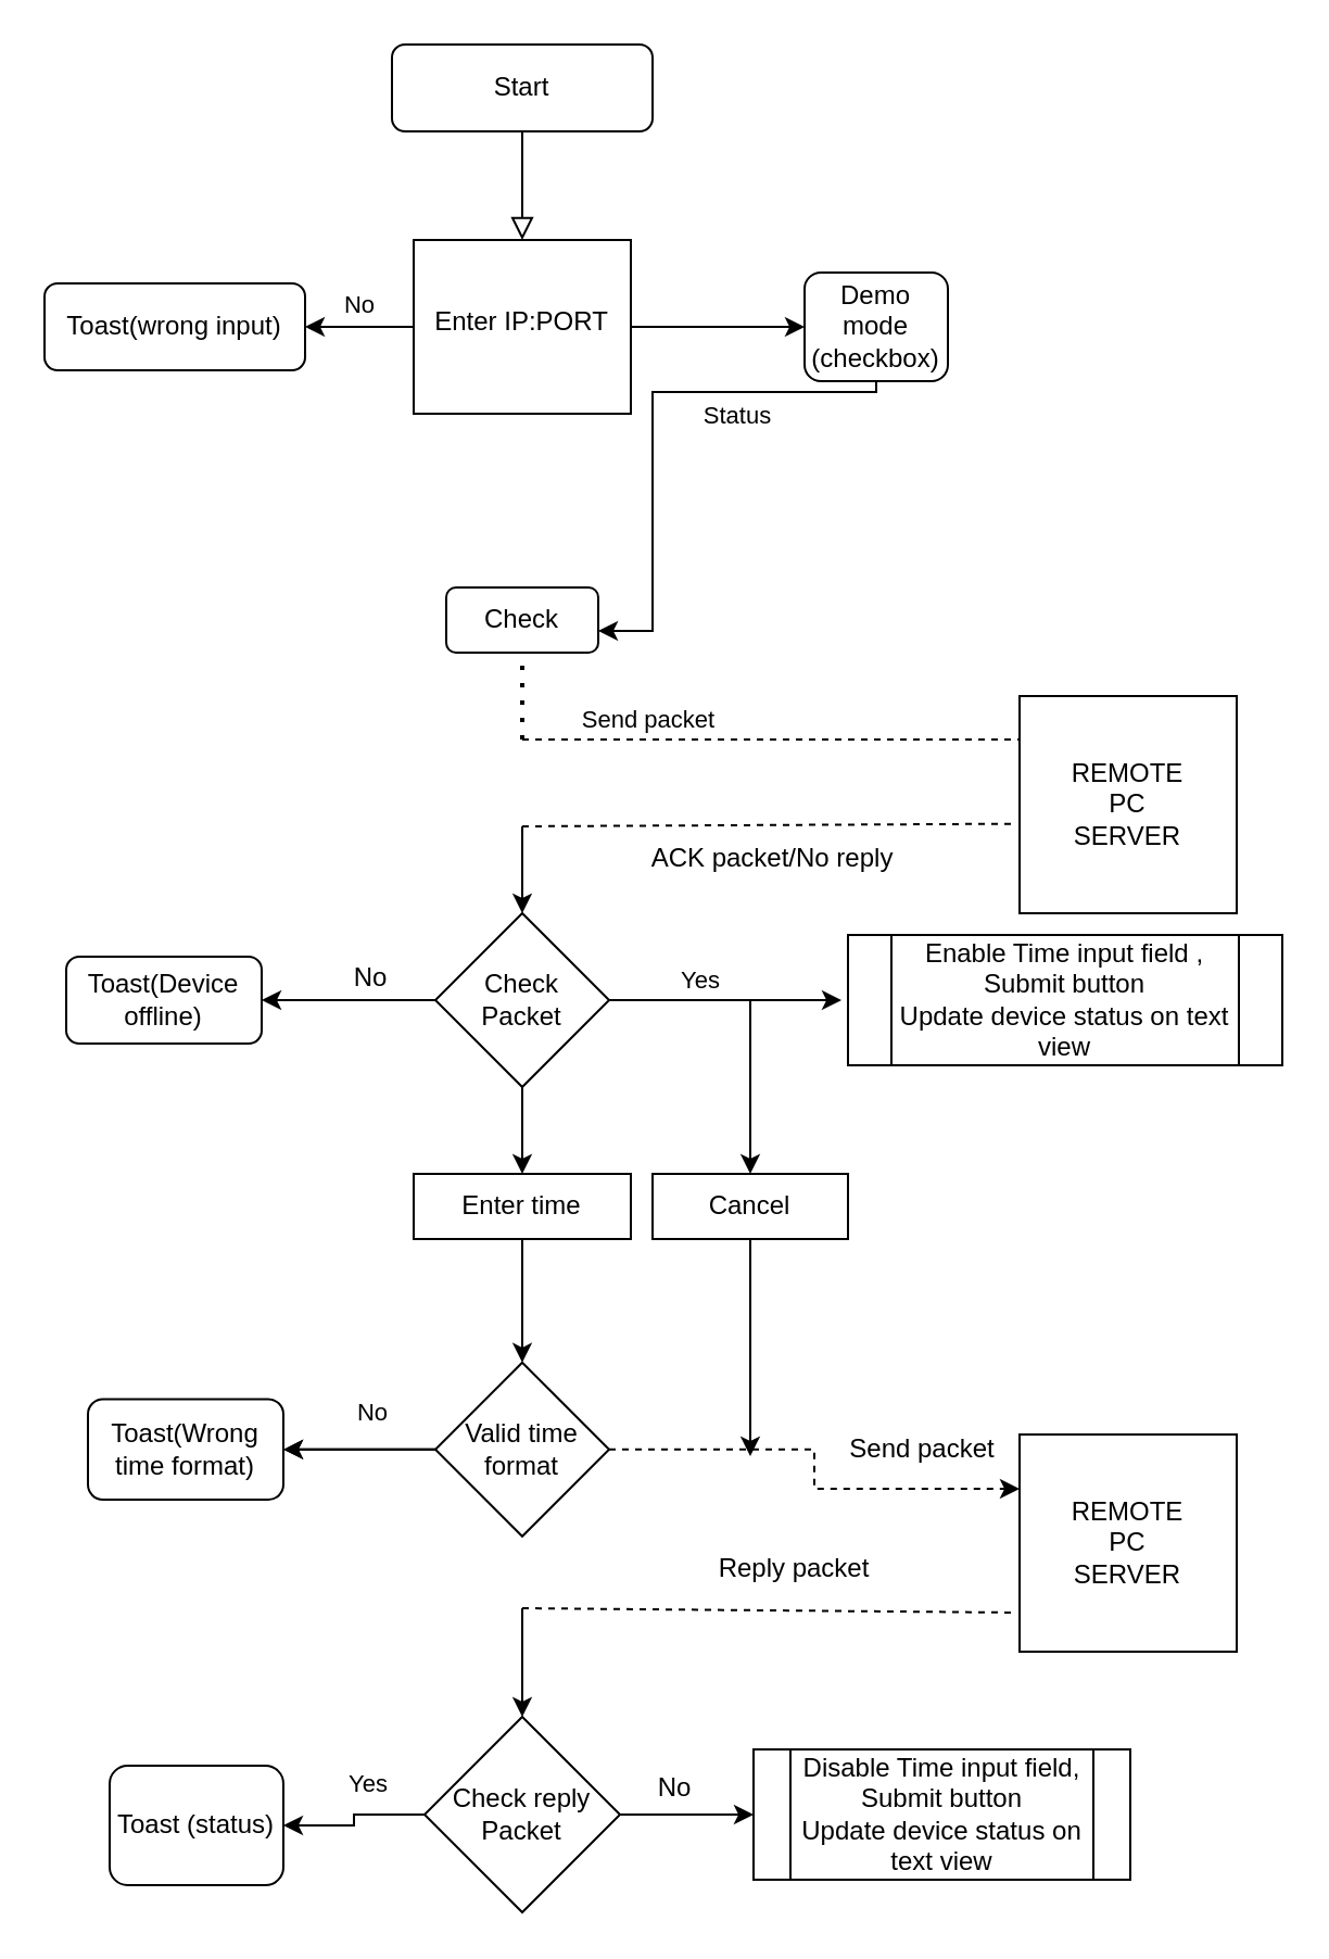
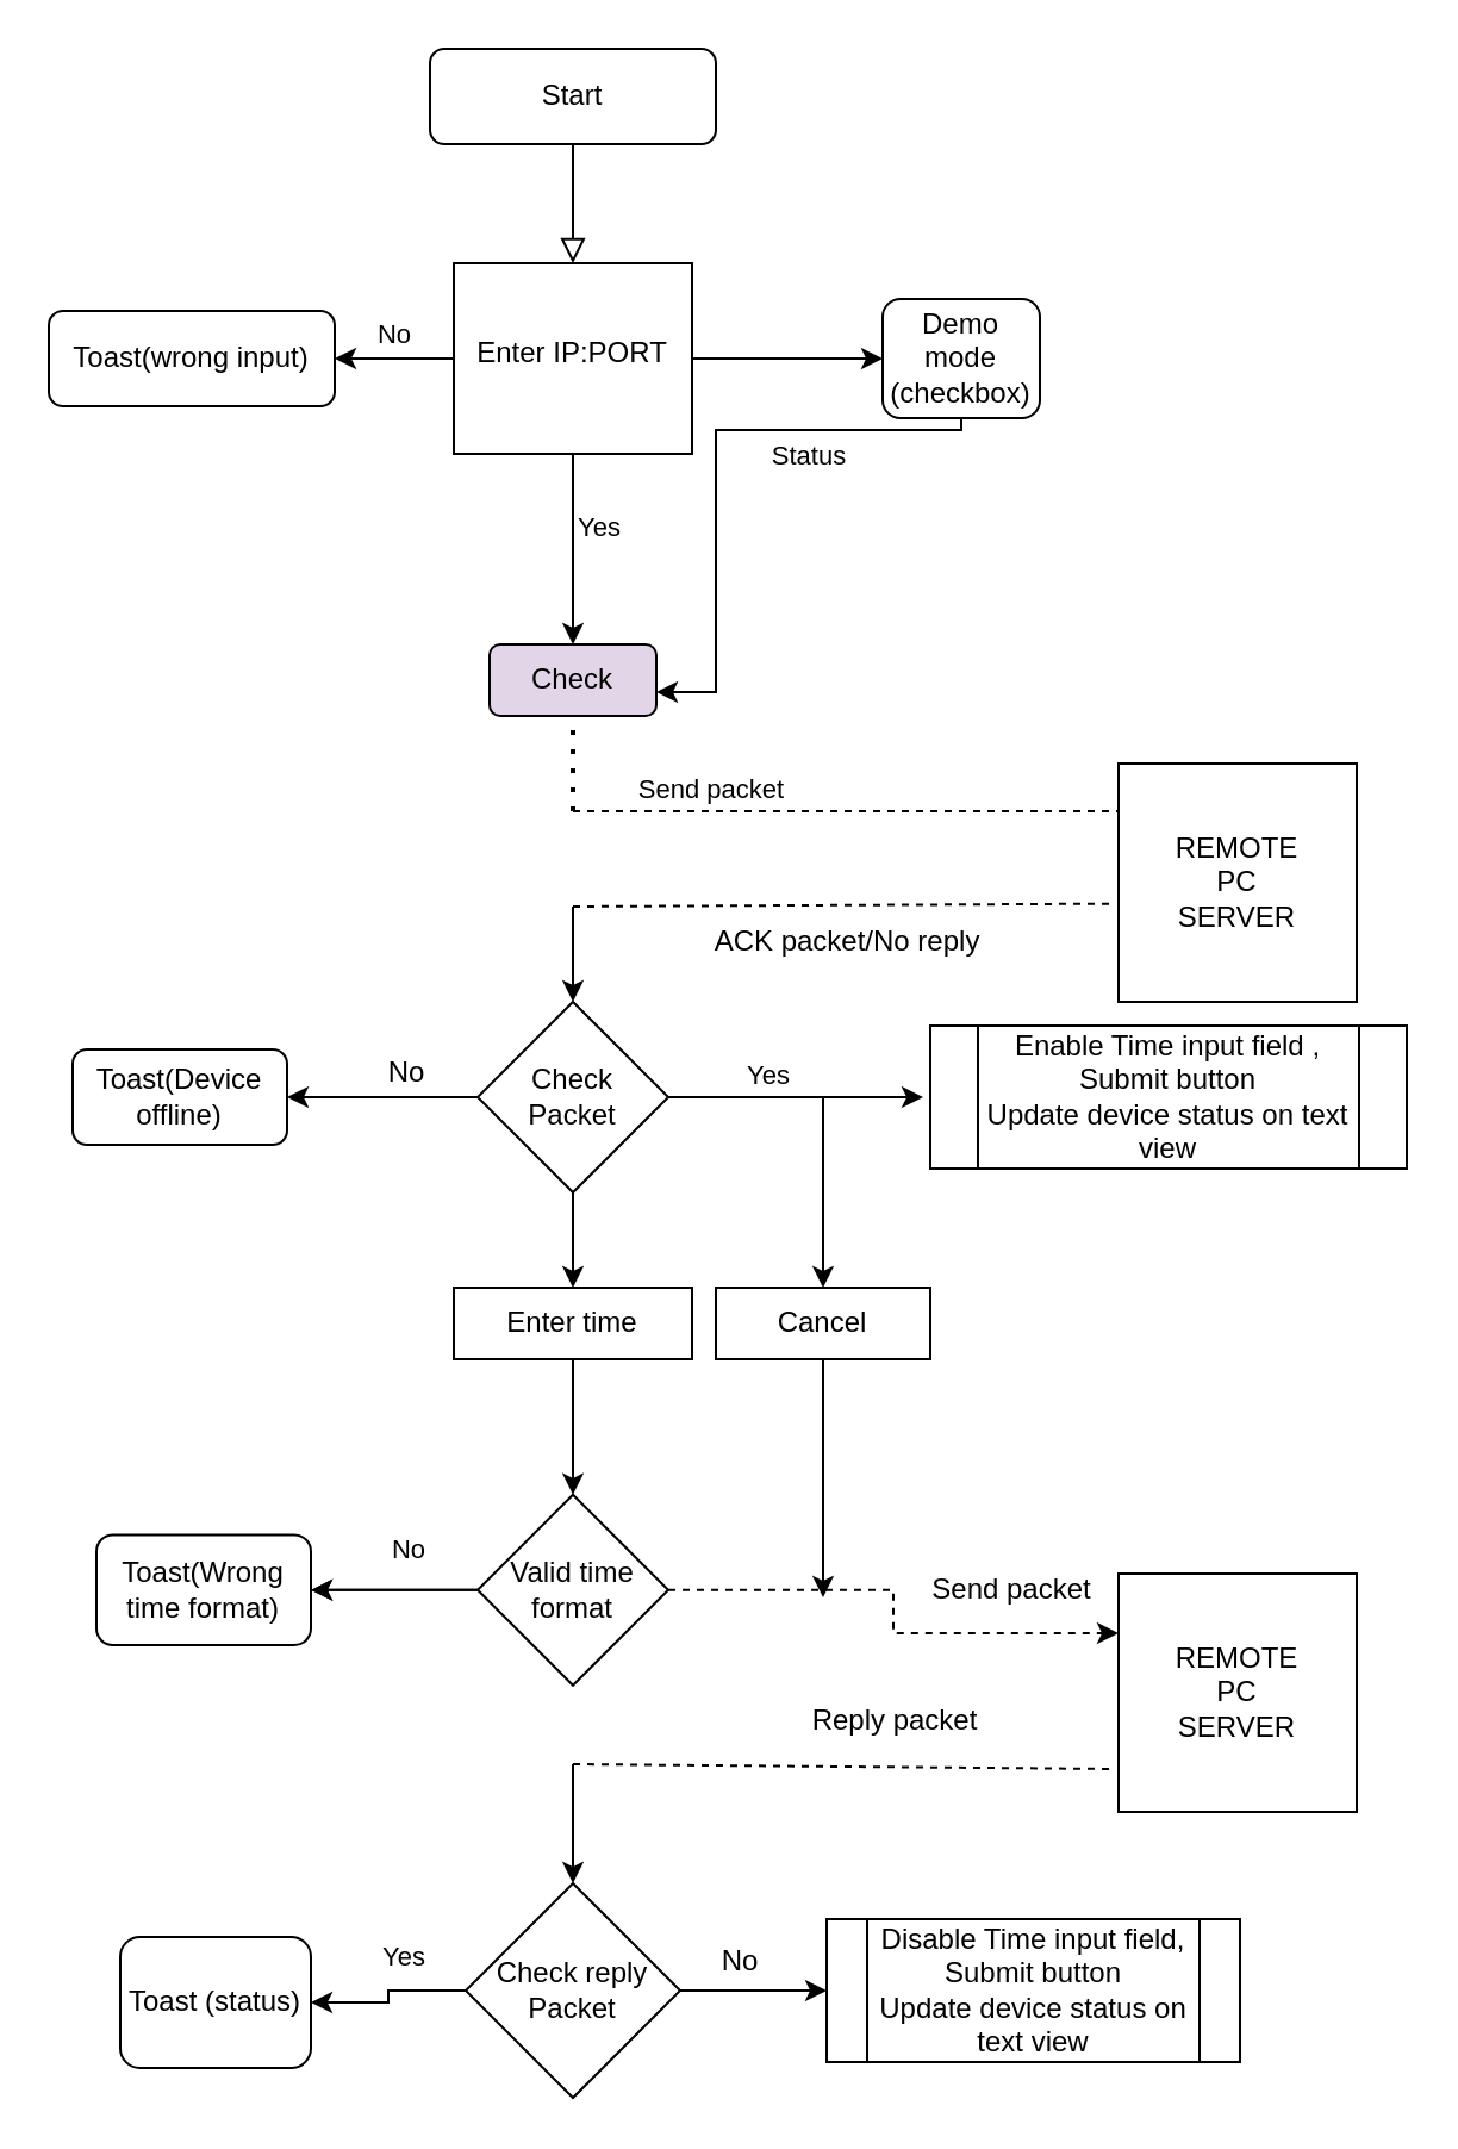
+ <mxCell id="4" style="edgeStyle=orthogonalEdgeStyle;rounded=0;orthogonalLoop=1;jettySize=auto;html=1;exitX=0.5;exitY=1;exitDx=0;exitDy=0;" edge="1" parent="1" source="8" target="13"><mxGeometry relative="1" as="geometry" /></mxCell>
+ <mxCell id="5" value="Yes" style="edgeLabel;html=1;align=center;verticalAlign=middle;resizable=0;points=[];" vertex="1" connectable="0" parent="4"><mxGeometry x="-0.252" relative="1" as="geometry"><mxPoint x="10" as="offset" /></mxGeometry></mxCell>
- <mxCell id="13" value="Check" style="whiteSpace=wrap;html=1;rounded=1;" vertex="1" parent="1"><mxGeometry x="205" y="270" width="70" height="30" as="geometry" /></mxCell>
+ <mxCell id="13" value="Check" style="whiteSpace=wrap;html=1;rounded=1;fillColor=#e1d5e7;" vertex="1" parent="1"><mxGeometry x="205" y="270" width="70" height="30" as="geometry" /></mxCell>
- <mxCell id="41" value="Reply packet" style="text;html=1;align=center;verticalAlign=middle;resizable=0;points=[];autosize=1;strokeColor=none;fillColor=none;" vertex="1" parent="1"><mxGeometry x="320" y="706.88" width="90" height="30" as="geometry" /></mxCell>
+ <mxCell id="41" value="Reply packet" style="text;html=1;align=center;verticalAlign=middle;resizable=0;points=[];autosize=1;strokeColor=none;fillColor=none;" vertex="1" parent="1"><mxGeometry x="330" y="706.88" width="90" height="30" as="geometry" /></mxCell>
